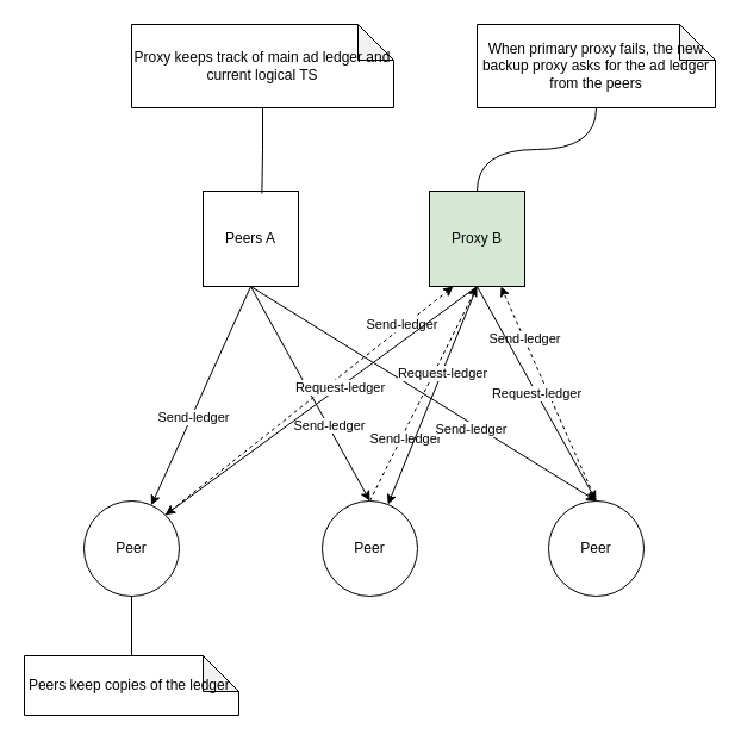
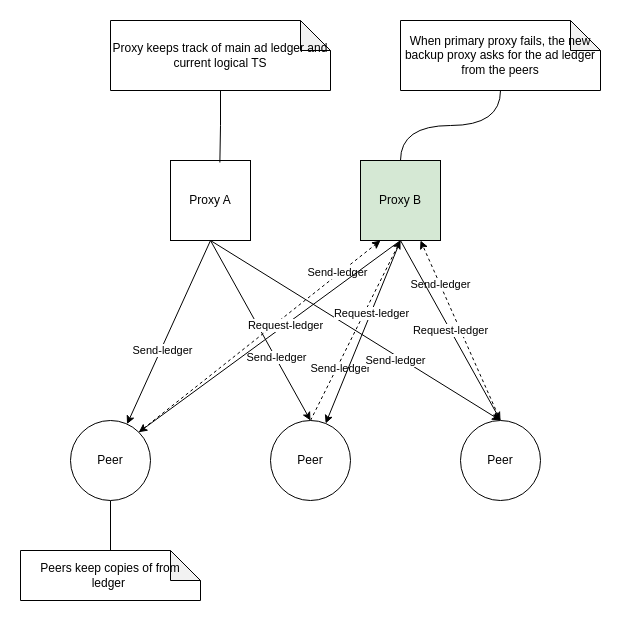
- <mxCell id="18" value="Peers A" style="whiteSpace=wrap;html=1;aspect=fixed;" vertex="1" parent="1"><mxGeometry x="170" y="160" width="80" height="80" as="geometry" /></mxCell>
+ <mxCell id="18" value="Proxy A" style="whiteSpace=wrap;html=1;aspect=fixed;" vertex="1" parent="1"><mxGeometry x="170" y="160" width="80" height="80" as="geometry" /></mxCell>
- <mxCell id="27" value="Peers keep copies of the ledger&amp;nbsp;" style="shape=note;whiteSpace=wrap;html=1;backgroundOutline=1;darkOpacity=0.05;" vertex="1" parent="1"><mxGeometry x="20" y="550" width="180" height="50" as="geometry" /></mxCell>
+ <mxCell id="27" value="Peers keep copies of from ledger&amp;nbsp;" style="shape=note;whiteSpace=wrap;html=1;backgroundOutline=1;darkOpacity=0.05;" vertex="1" parent="1"><mxGeometry x="20" y="550" width="180" height="50" as="geometry" /></mxCell>
